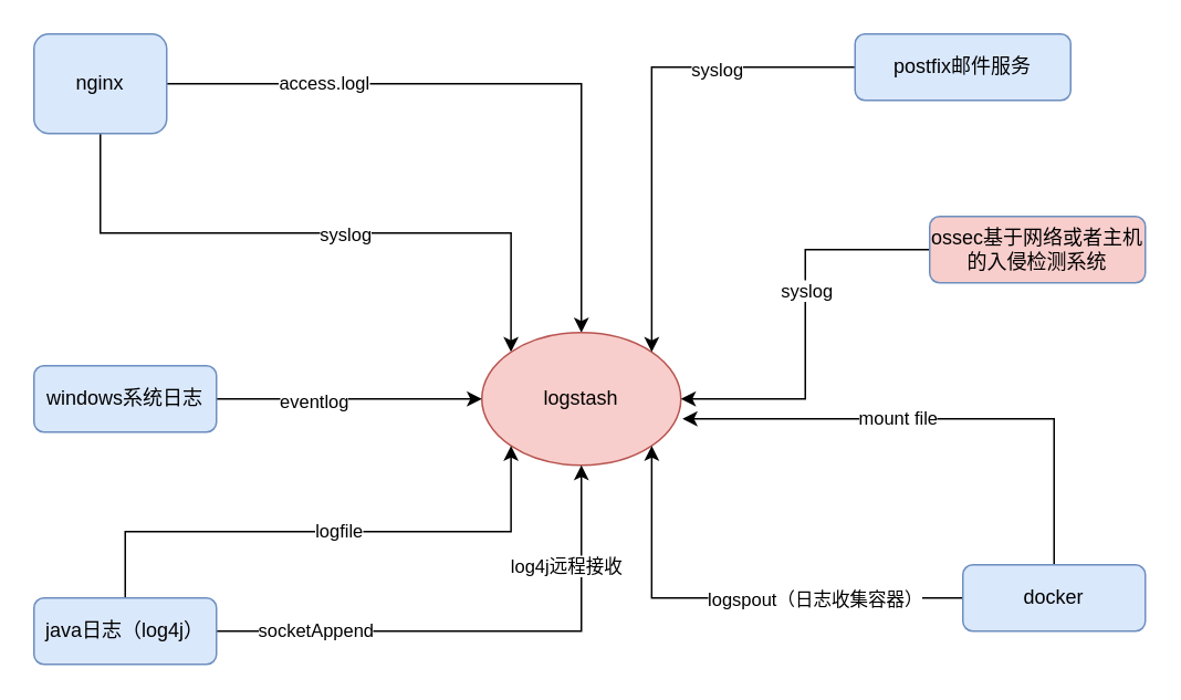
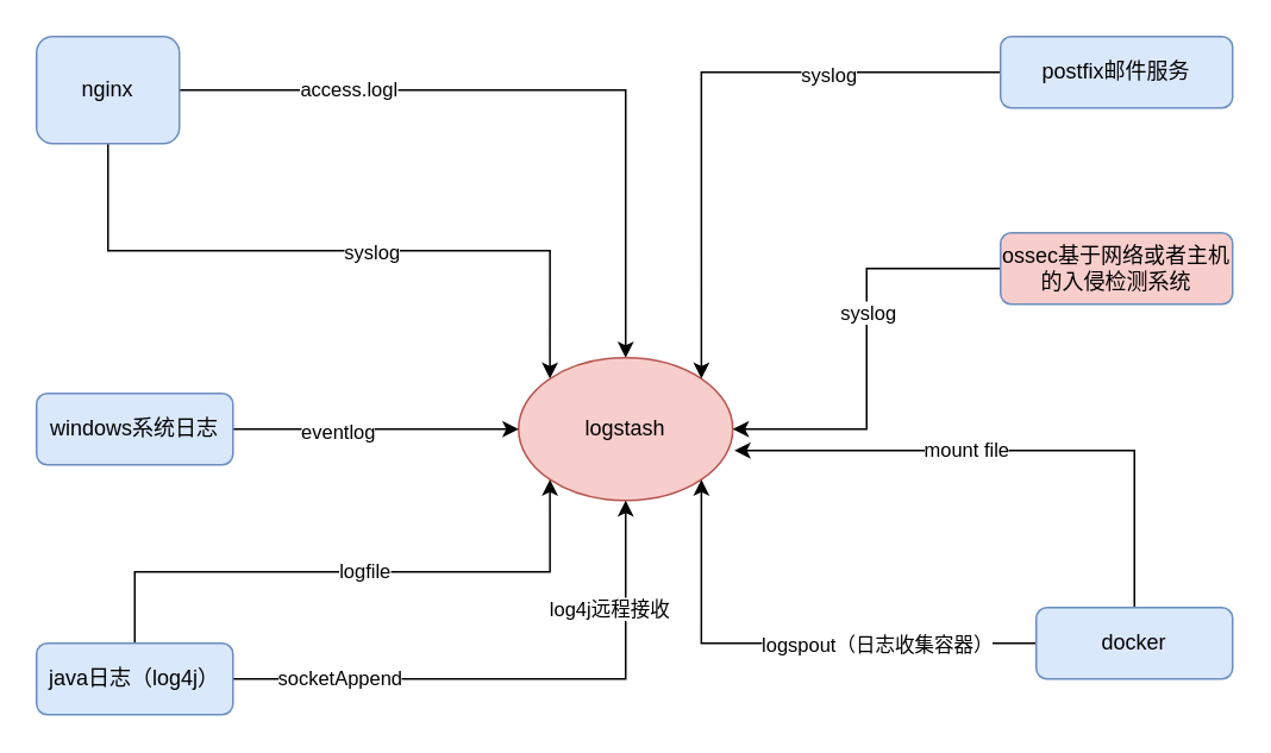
- <mxCell id="10" value="postfix邮件服务" style="rounded=1;whiteSpace=wrap;html=1;fillColor=#dae8fc;strokeColor=#6c8ebf;" vertex="1" parent="1"><mxGeometry x="515" y="20" width="130" height="40" as="geometry" /></mxCell>
+ <mxCell id="10" value="postfix邮件服务" style="rounded=1;whiteSpace=wrap;html=1;fillColor=#dae8fc;strokeColor=#6c8ebf;" vertex="1" parent="1"><mxGeometry x="560" y="20" width="130" height="40" as="geometry" /></mxCell>
